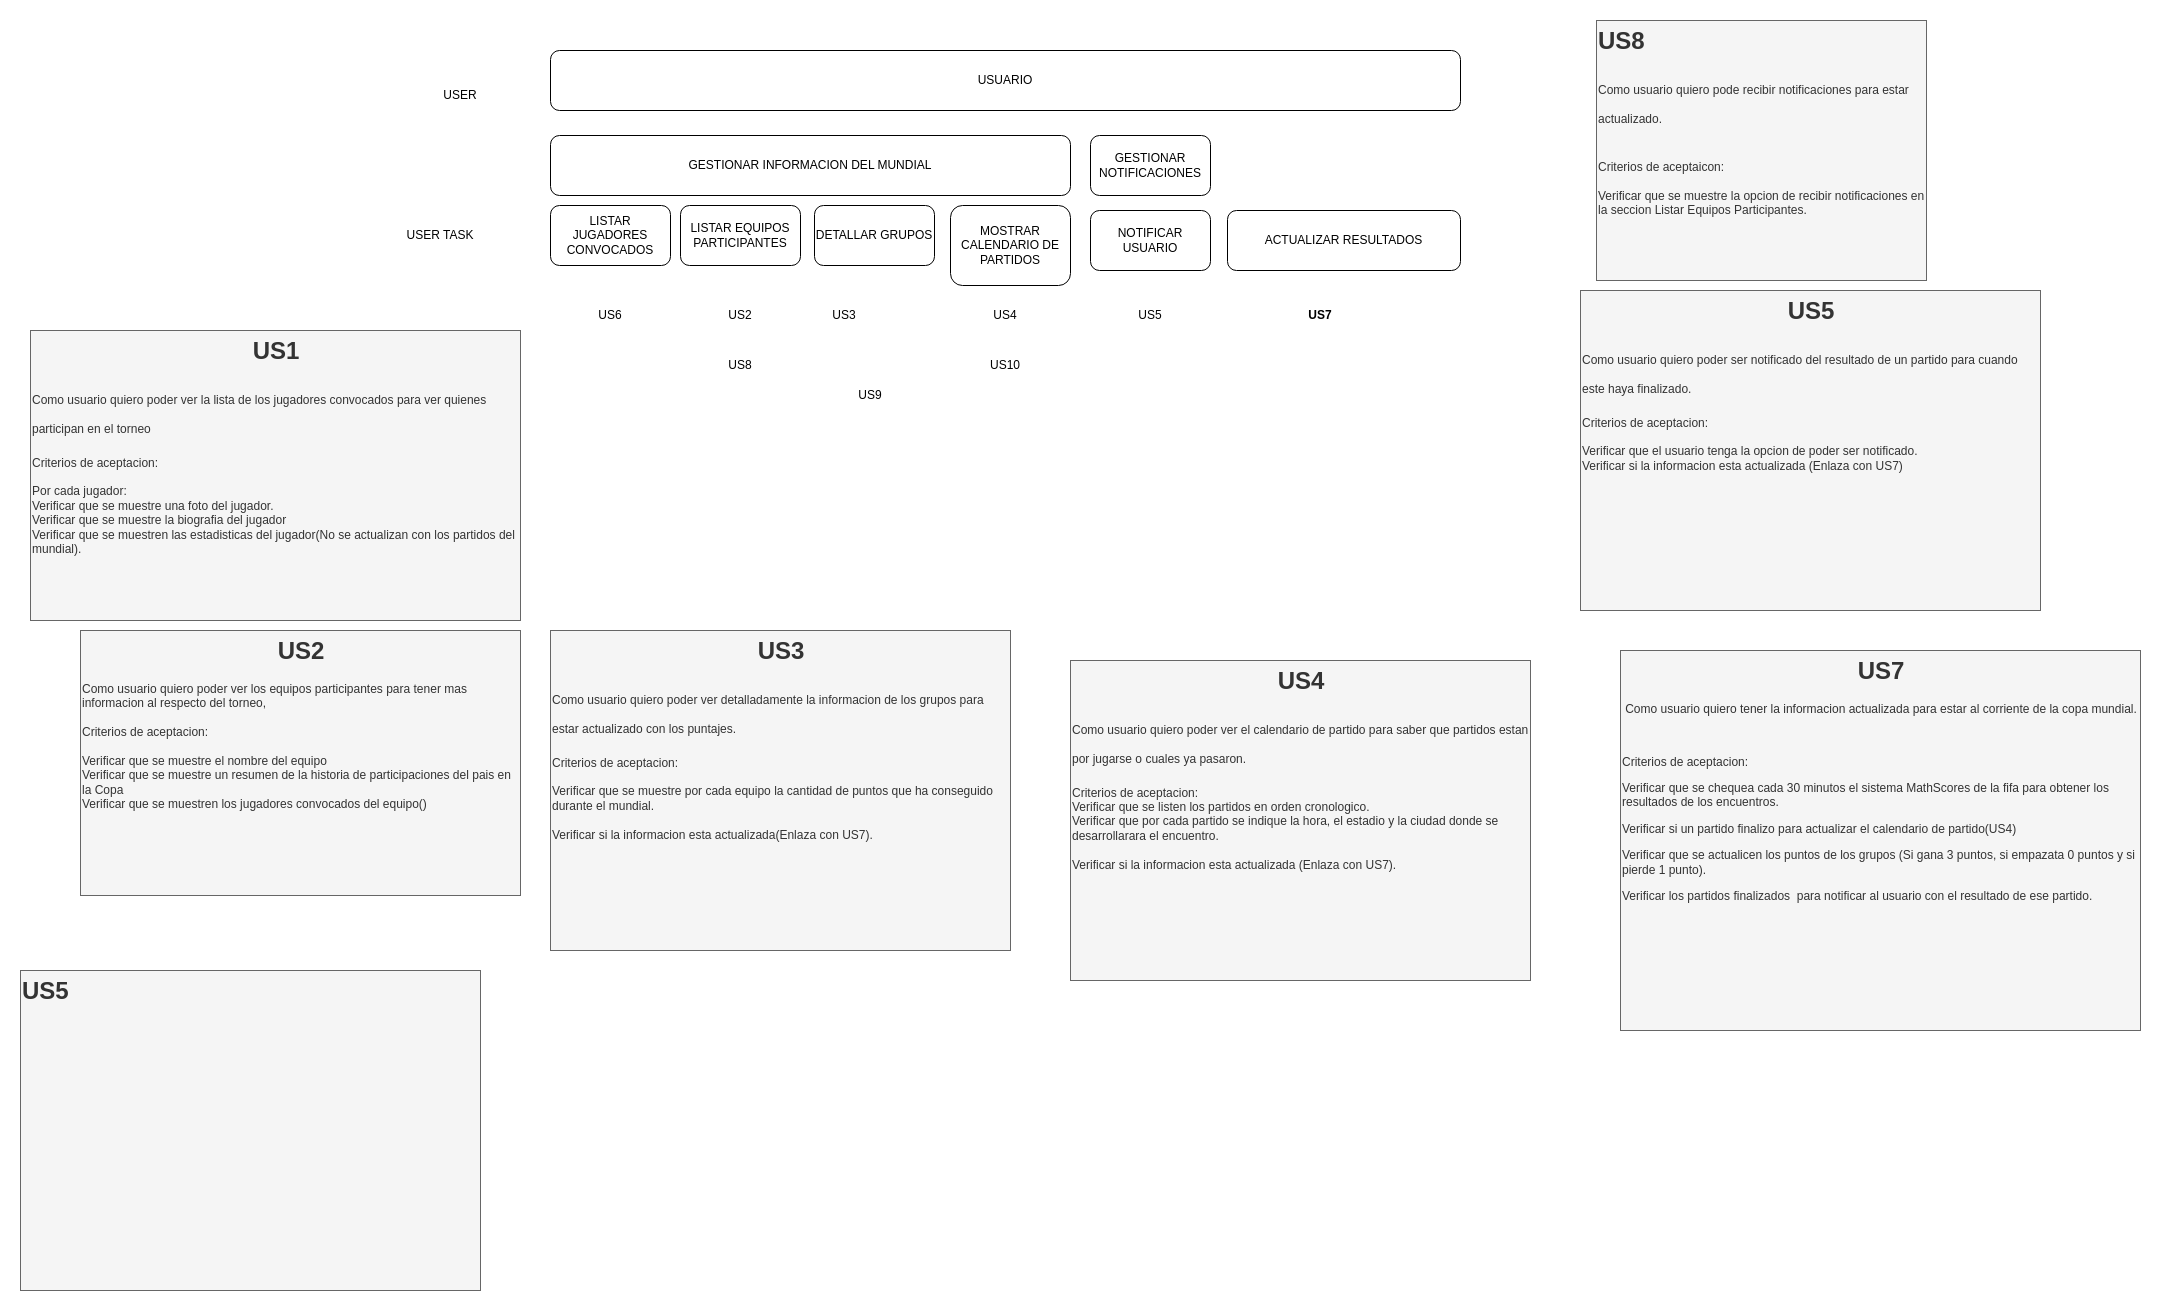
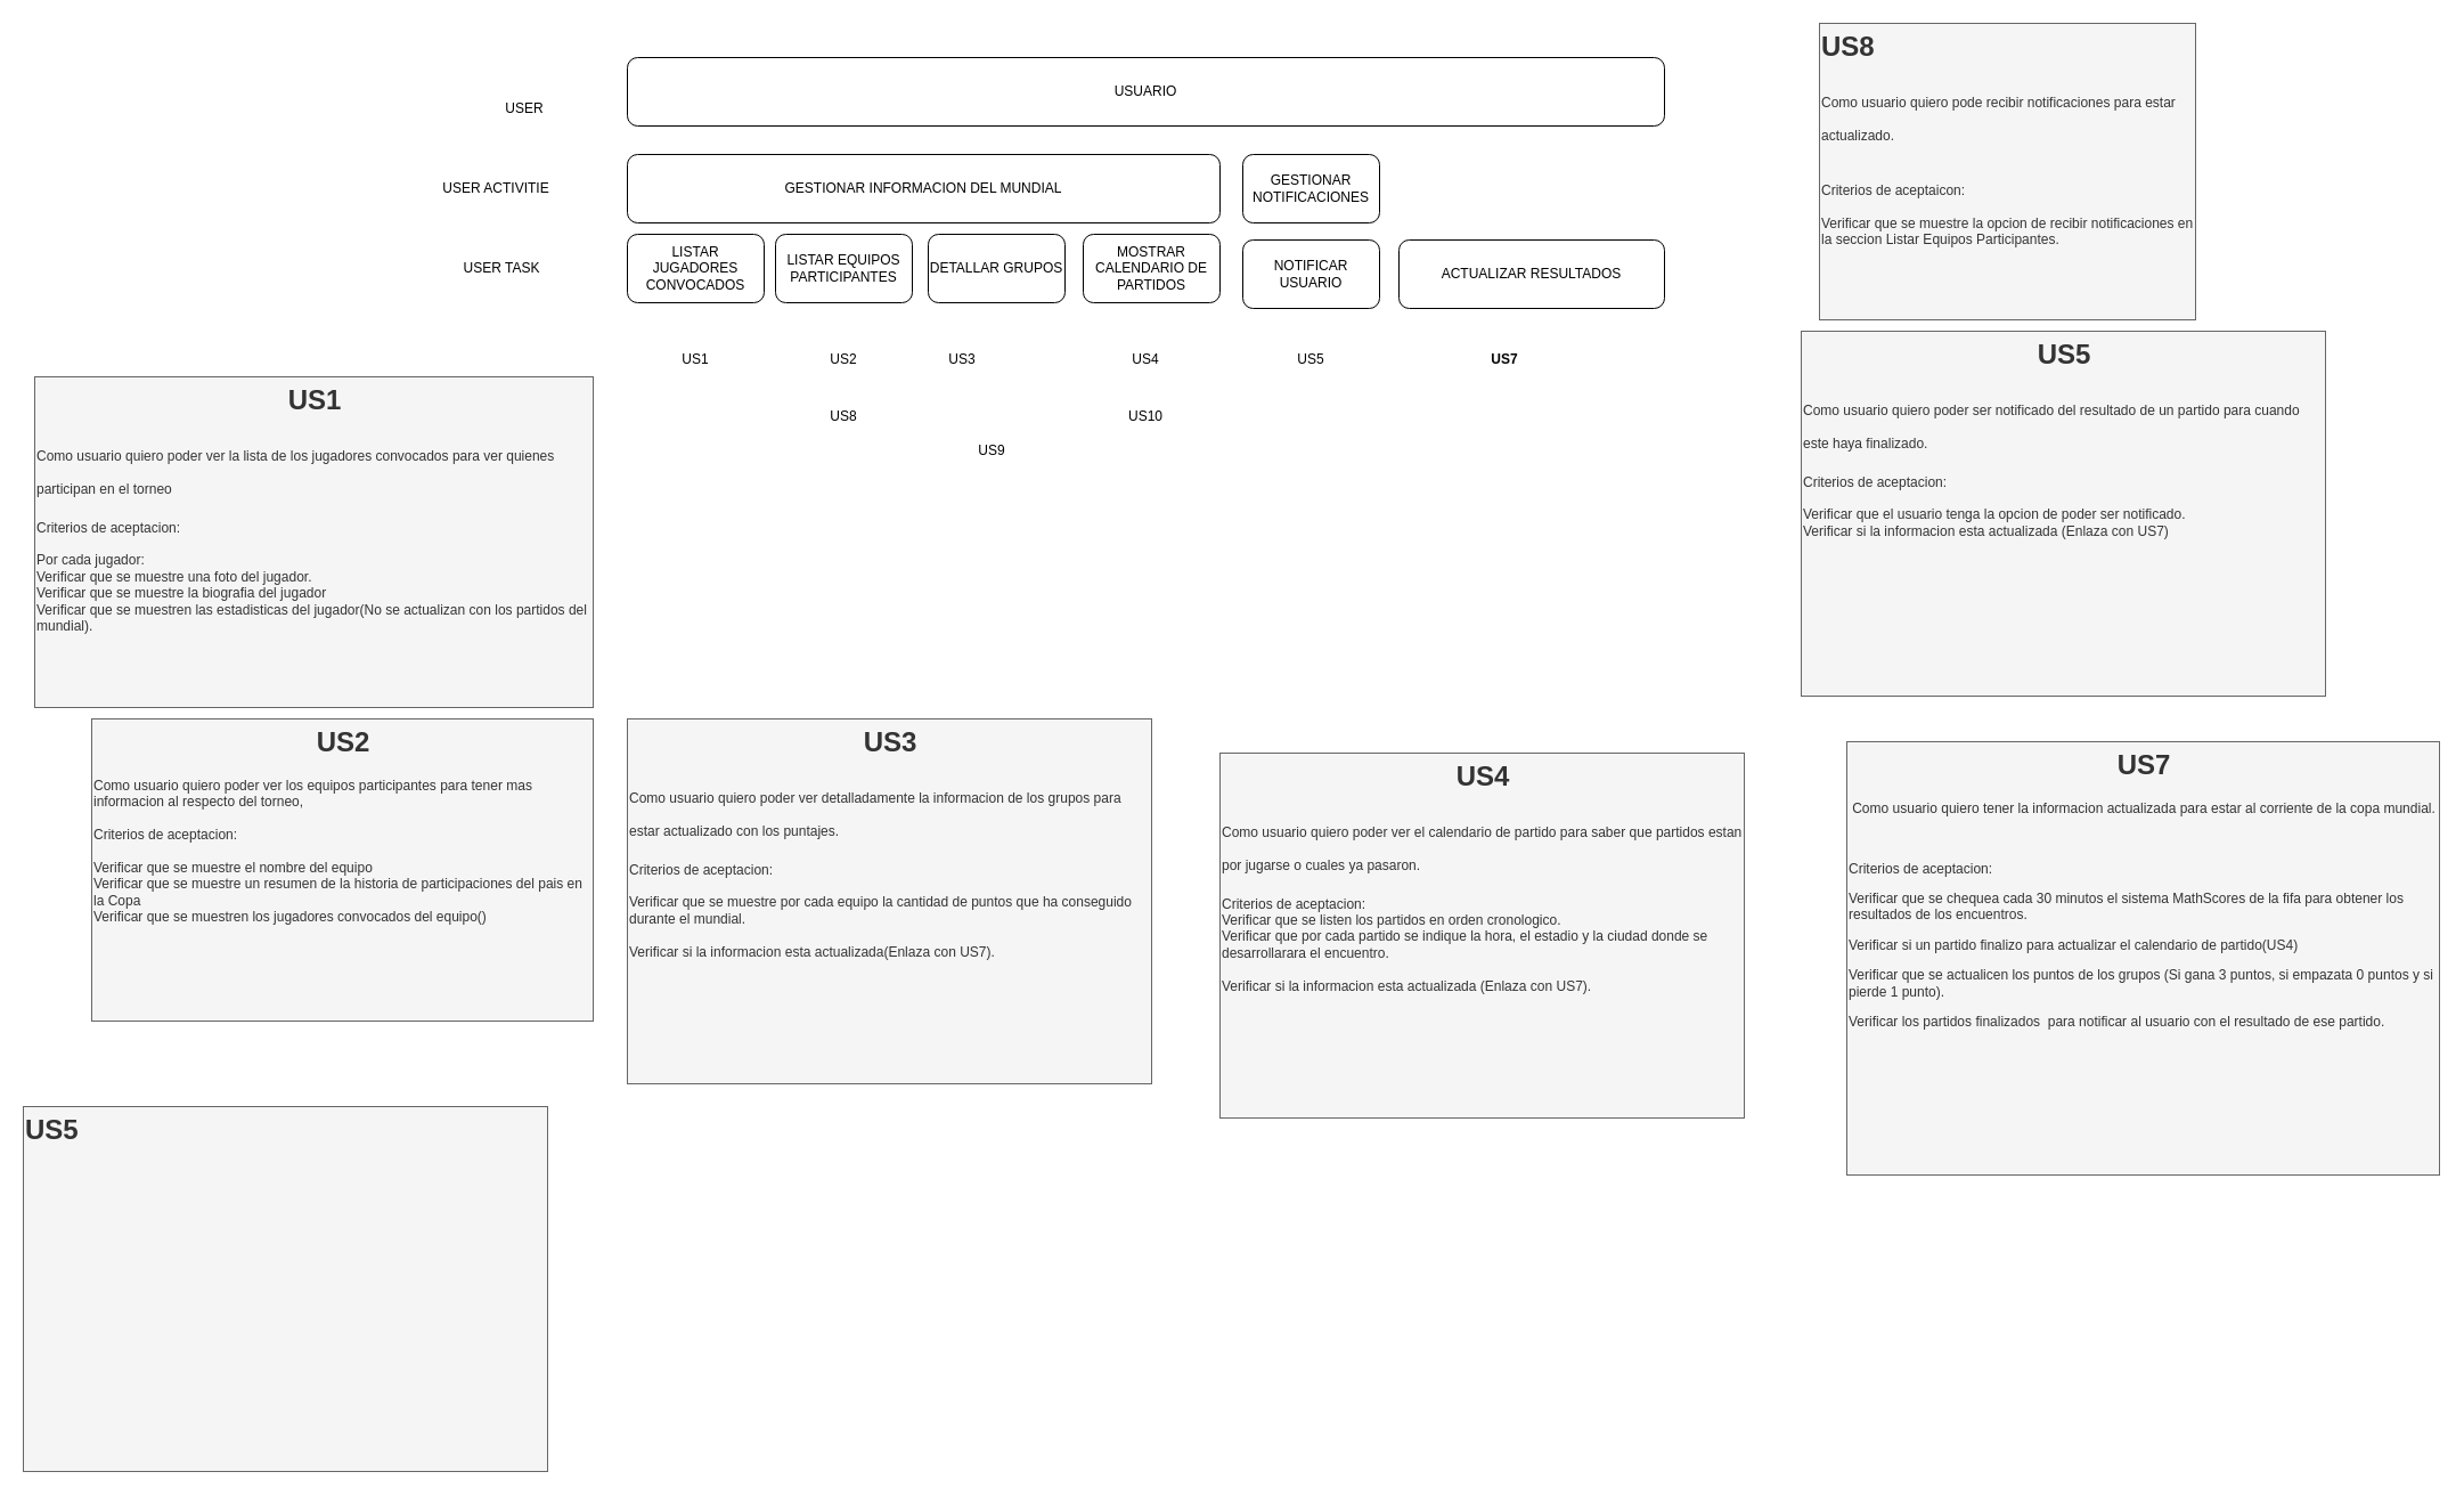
+ <mxCell id="4" value="USER ACTIVITIE" style="text;html=1;align=center;verticalAlign=middle;whiteSpace=wrap;rounded=0;" vertex="1" parent="1"><mxGeometry x="340" y="150" width="190" height="30" as="geometry" /></mxCell>
- <mxCell id="10" value="MOSTRAR CALENDARIO DE PARTIDOS" style="rounded=1;whiteSpace=wrap;html=1;" vertex="1" parent="1"><mxGeometry x="950" y="205" width="120" height="80" as="geometry" /></mxCell>
+ <mxCell id="10" value="MOSTRAR CALENDARIO DE PARTIDOS" style="rounded=1;whiteSpace=wrap;html=1;" vertex="1" parent="1"><mxGeometry x="950" y="205" width="120" height="60" as="geometry" /></mxCell>
- <mxCell id="14" value="US6" style="text;html=1;align=center;verticalAlign=middle;whiteSpace=wrap;rounded=0;" vertex="1" parent="1"><mxGeometry x="580" y="300" width="60" height="30" as="geometry" /></mxCell>
+ <mxCell id="14" value="US1" style="text;html=1;align=center;verticalAlign=middle;whiteSpace=wrap;rounded=0;" vertex="1" parent="1"><mxGeometry x="580" y="300" width="60" height="30" as="geometry" /></mxCell>
